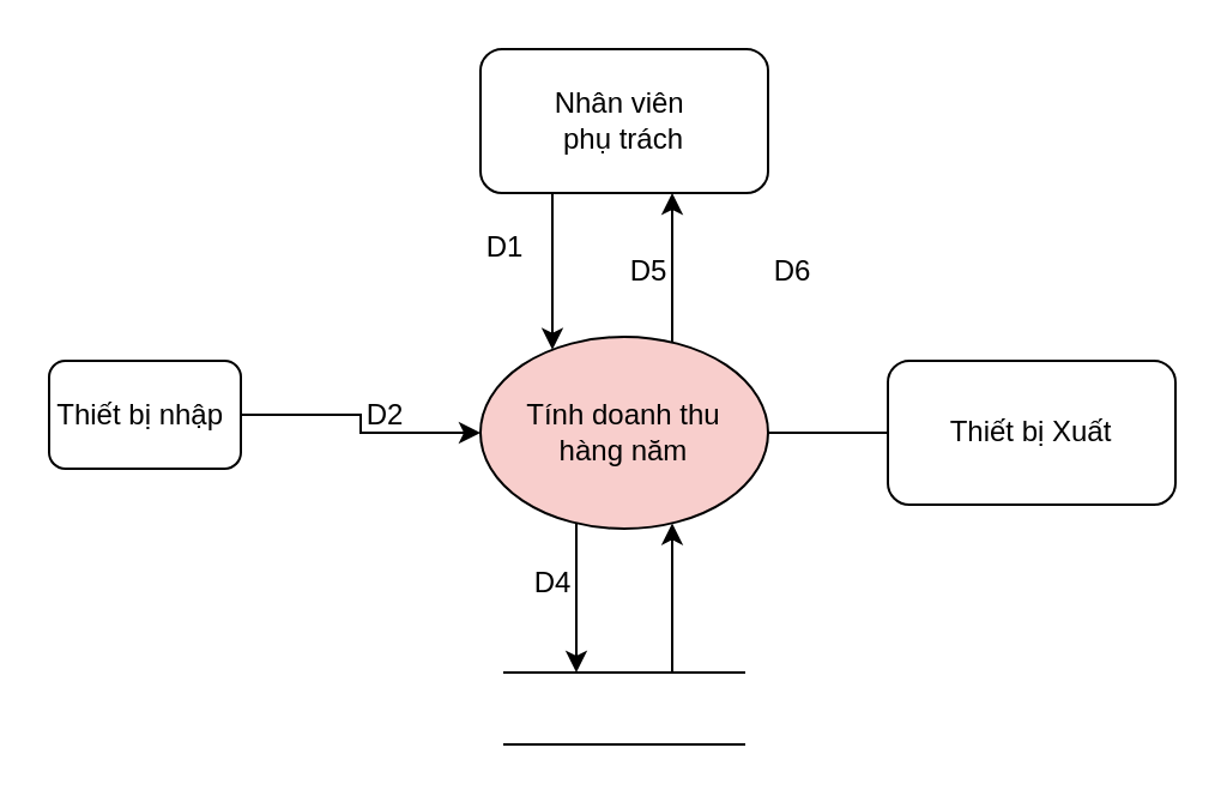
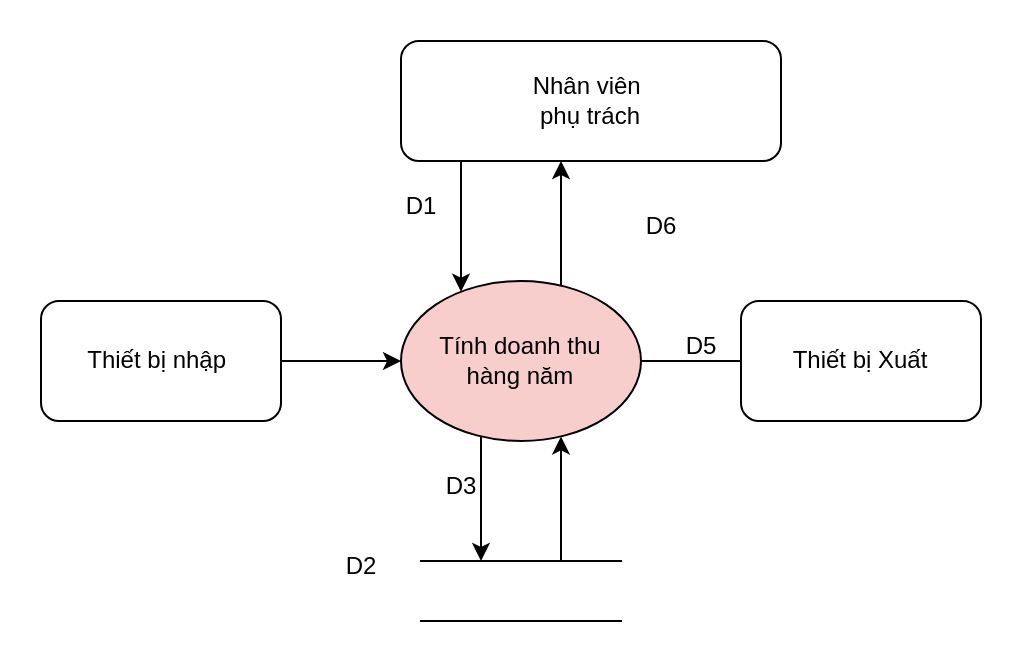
- <mxCell id="3" value="Nhân viên&amp;nbsp;&lt;br&gt;phụ trách" style="rounded=1;whiteSpace=wrap;html=1;" vertex="1" parent="1"><mxGeometry x="200" y="20" width="120" height="60" as="geometry" /></mxCell>
+ <mxCell id="3" value="Nhân viên&amp;nbsp;&lt;br&gt;phụ trách" style="rounded=1;whiteSpace=wrap;html=1;" vertex="1" parent="1"><mxGeometry x="200" y="20" width="190" height="60" as="geometry" /></mxCell>
- <mxCell id="17" value="D5" style="text;html=1;align=center;verticalAlign=middle;resizable=0;points=[];autosize=1;strokeColor=none;fillColor=none;" vertex="1" parent="1"><mxGeometry x="250" y="98" width="40" height="30" as="geometry" /></mxCell>
+ <mxCell id="17" value="D5" style="text;html=1;align=center;verticalAlign=middle;resizable=0;points=[];autosize=1;strokeColor=none;fillColor=none;" vertex="1" parent="1"><mxGeometry x="330" y="158" width="40" height="30" as="geometry" /></mxCell>
- <mxCell id="14" value="Thiết bị nhập&amp;nbsp;" style="rounded=1;whiteSpace=wrap;html=1;" vertex="1" parent="1"><mxGeometry x="20" y="150" width="80" height="45" as="geometry" /></mxCell>
+ <mxCell id="14" value="Thiết bị nhập&amp;nbsp;" style="rounded=1;whiteSpace=wrap;html=1;" vertex="1" parent="1"><mxGeometry x="20" y="150" width="120" height="60" as="geometry" /></mxCell>
- <mxCell id="16" value="D2" style="text;html=1;align=center;verticalAlign=middle;resizable=0;points=[];autosize=1;strokeColor=none;fillColor=none;" vertex="1" parent="1"><mxGeometry x="140" y="158" width="40" height="30" as="geometry" /></mxCell>
+ <mxCell id="16" value="D2" style="text;html=1;align=center;verticalAlign=middle;resizable=0;points=[];autosize=1;strokeColor=none;fillColor=none;" vertex="1" parent="1"><mxGeometry x="160" y="268" width="40" height="30" as="geometry" /></mxCell>
- <mxCell id="12" value="D4" style="text;html=1;align=center;verticalAlign=middle;resizable=0;points=[];autosize=1;strokeColor=none;fillColor=none;" vertex="1" parent="1"><mxGeometry x="210" y="228" width="40" height="30" as="geometry" /></mxCell>
+ <mxCell id="12" value="D3" style="text;html=1;align=center;verticalAlign=middle;resizable=0;points=[];autosize=1;strokeColor=none;fillColor=none;" vertex="1" parent="1"><mxGeometry x="210" y="228" width="40" height="30" as="geometry" /></mxCell>
